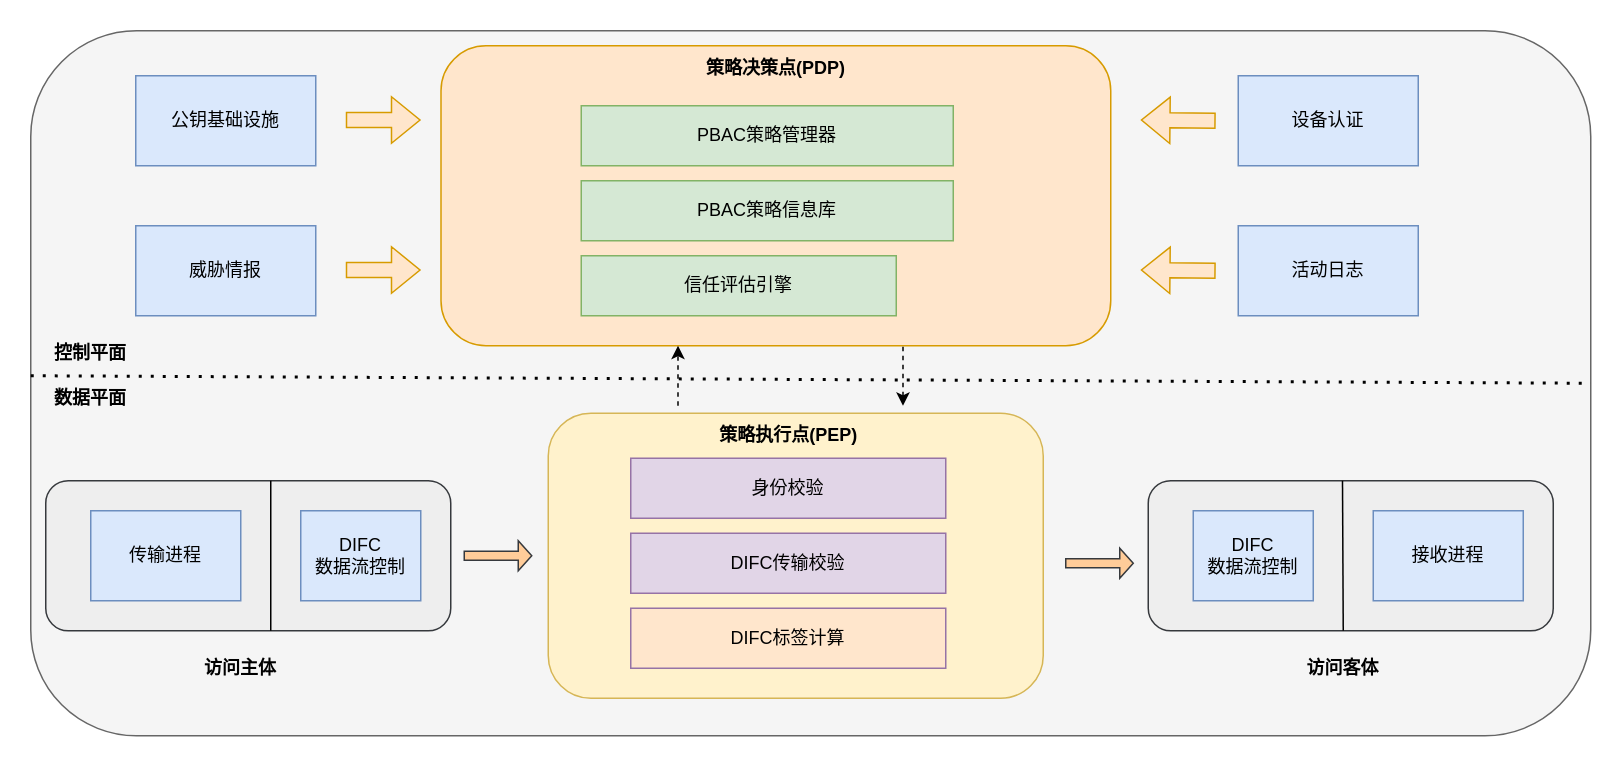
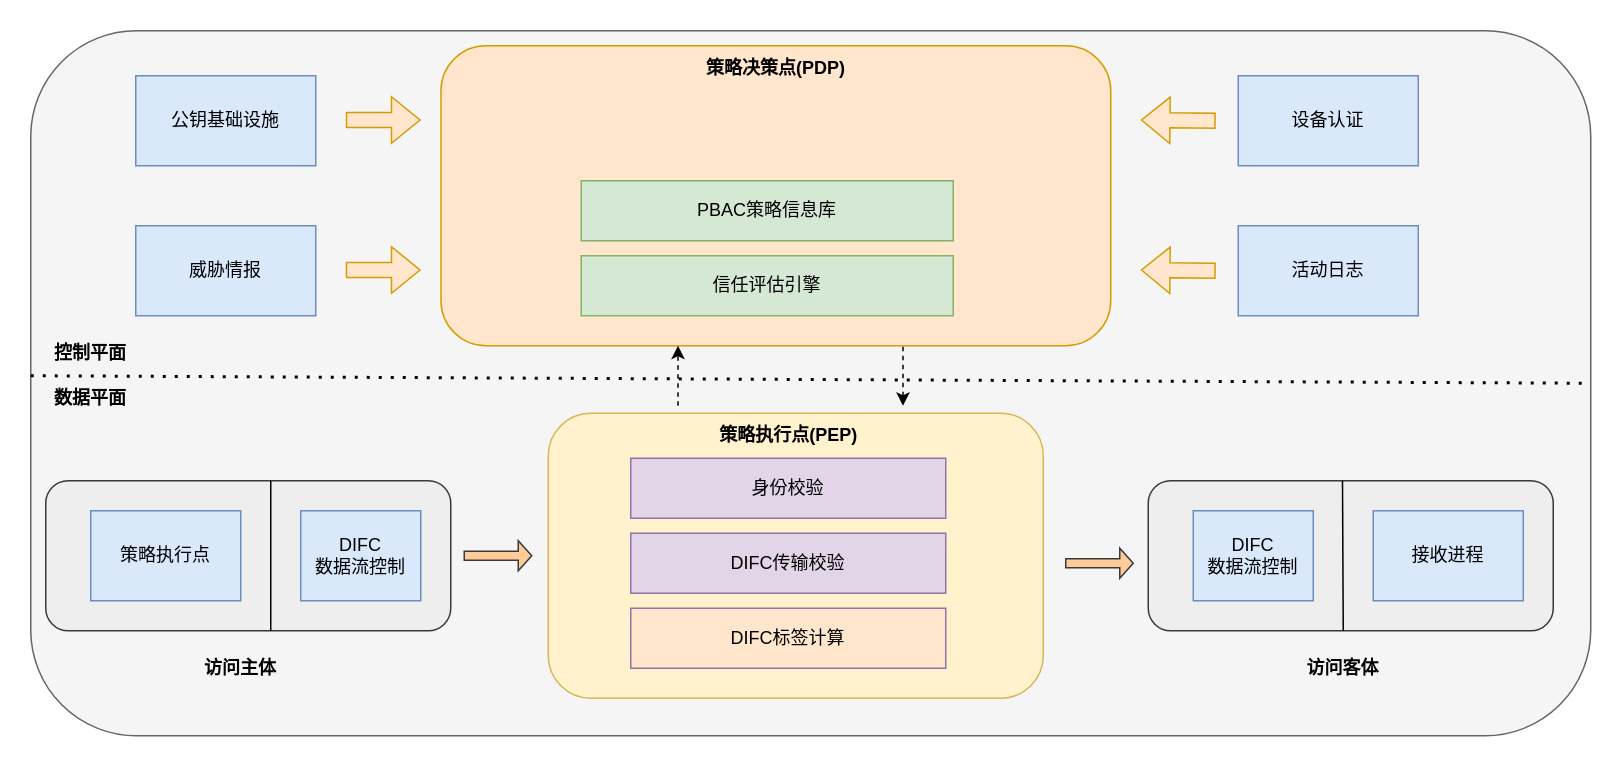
- <mxCell id="15" value="PBAC策略管理器" style="rounded=0;whiteSpace=wrap;html=1;fillColor=#d5e8d4;strokeColor=#82b366;" vertex="1" parent="1"><mxGeometry x="387" y="70" width="248" height="40" as="geometry" /></mxCell>
- <mxCell id="17" value="信任评估引擎" style="rounded=0;whiteSpace=wrap;html=1;fillColor=#d5e8d4;strokeColor=#82b366;" vertex="1" parent="1"><mxGeometry x="387" y="170" width="210" height="40" as="geometry" /></mxCell>
+ <mxCell id="17" value="信任评估引擎" style="rounded=0;whiteSpace=wrap;html=1;fillColor=#d5e8d4;strokeColor=#82b366;" vertex="1" parent="1"><mxGeometry x="387" y="170" width="248" height="40" as="geometry" /></mxCell>
- <mxCell id="9" value="传输进程" style="rounded=0;whiteSpace=wrap;html=1;fillColor=#dae8fc;strokeColor=#6c8ebf;" vertex="1" parent="1"><mxGeometry x="60" y="340" width="100" height="60" as="geometry" /></mxCell>
+ <mxCell id="9" value="策略执行点" style="rounded=0;whiteSpace=wrap;html=1;fillColor=#dae8fc;strokeColor=#6c8ebf;" vertex="1" parent="1"><mxGeometry x="60" y="340" width="100" height="60" as="geometry" /></mxCell>
